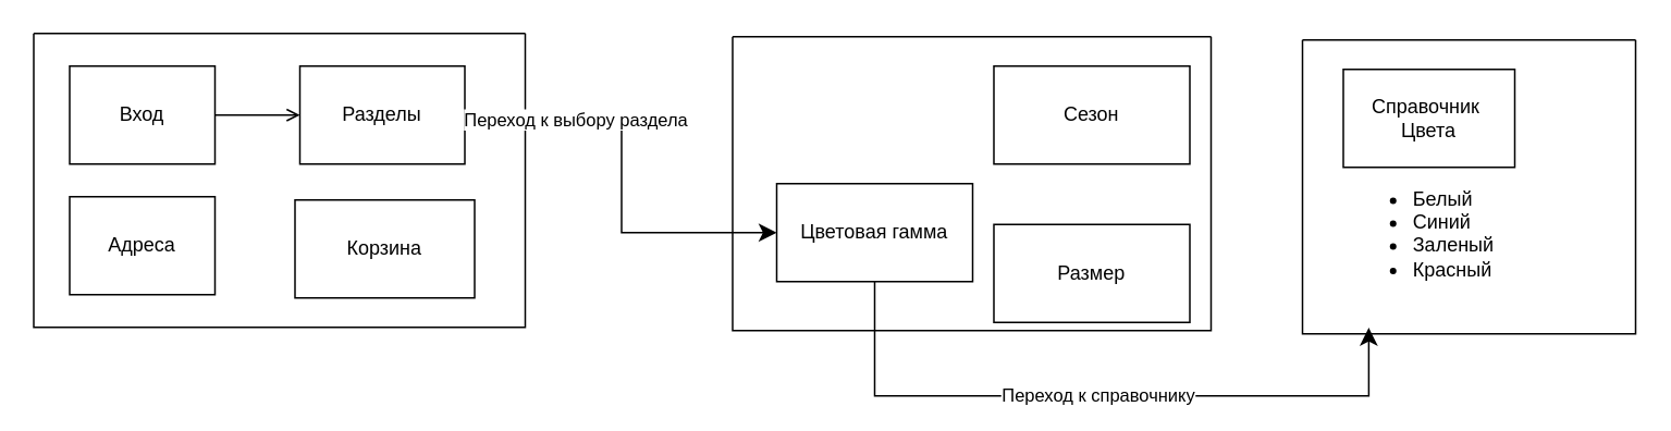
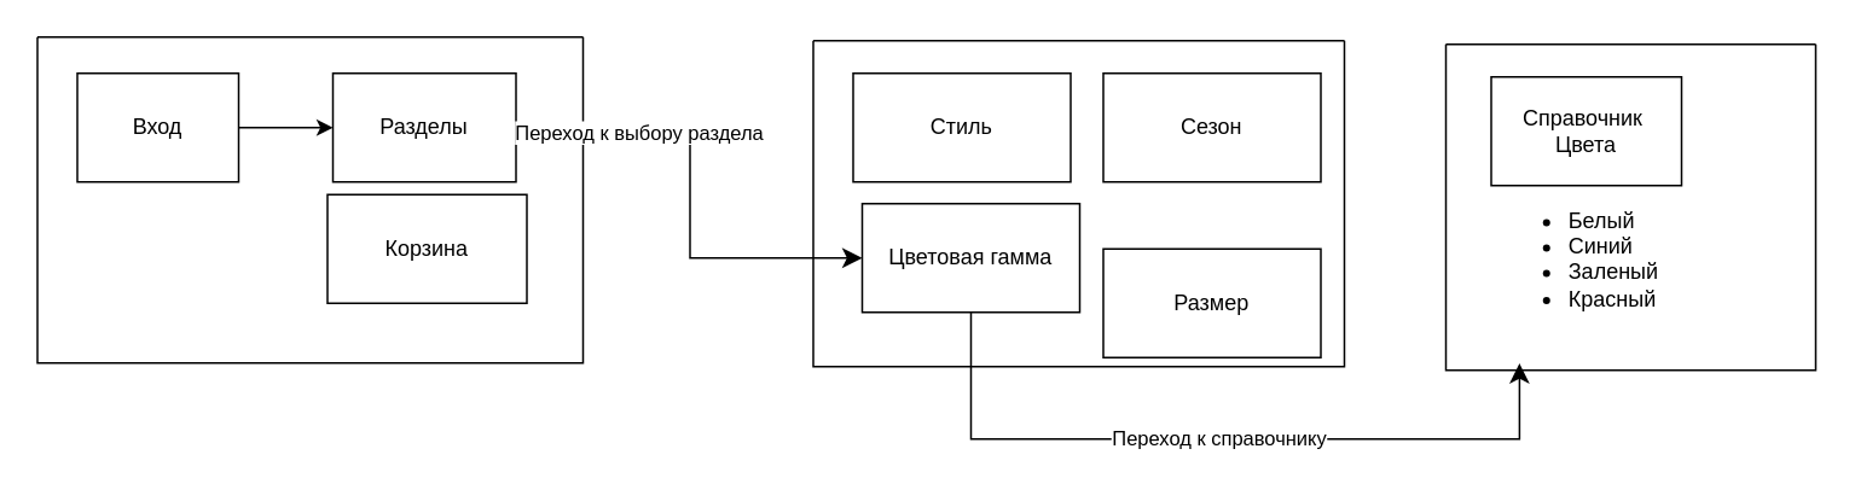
- <mxCell id="3" value="" style="edgeStyle=orthogonalEdgeStyle;rounded=0;orthogonalLoop=1;jettySize=auto;html=1;endArrow=open;" edge="1" parent="1" source="4" target="6"><mxGeometry relative="1" as="geometry" /></mxCell>
+ <mxCell id="3" value="" style="edgeStyle=orthogonalEdgeStyle;rounded=0;orthogonalLoop=1;jettySize=auto;html=1;" edge="1" parent="1" source="4" target="6"><mxGeometry relative="1" as="geometry" /></mxCell>
+ <mxCell id="9" value="Стиль" style="rounded=0;whiteSpace=wrap;html=1;" vertex="1" parent="1"><mxGeometry x="470" y="40" width="120" height="60" as="geometry" /></mxCell>
- <mxCell id="2" value="Адреса" style="rounded=0;whiteSpace=wrap;html=1;" vertex="1" parent="1"><mxGeometry x="42" y="120" width="89" height="60" as="geometry" /></mxCell>
- <mxCell id="7" value="Корзина" style="rounded=0;whiteSpace=wrap;html=1;" vertex="1" parent="5"><mxGeometry x="160" y="102" width="110" height="60" as="geometry" /></mxCell>
+ <mxCell id="7" value="Корзина" style="rounded=0;whiteSpace=wrap;html=1;" vertex="1" parent="5"><mxGeometry x="160" y="87" width="110" height="60" as="geometry" /></mxCell>
